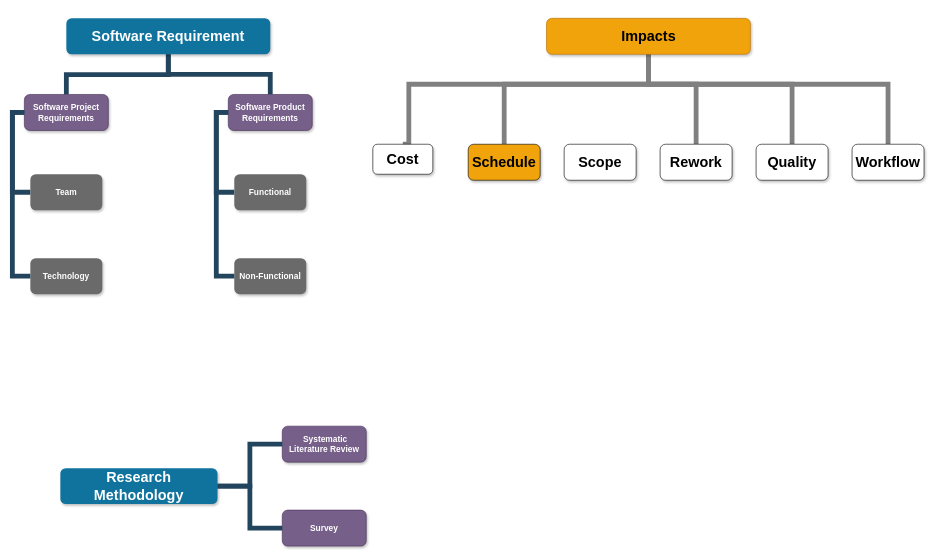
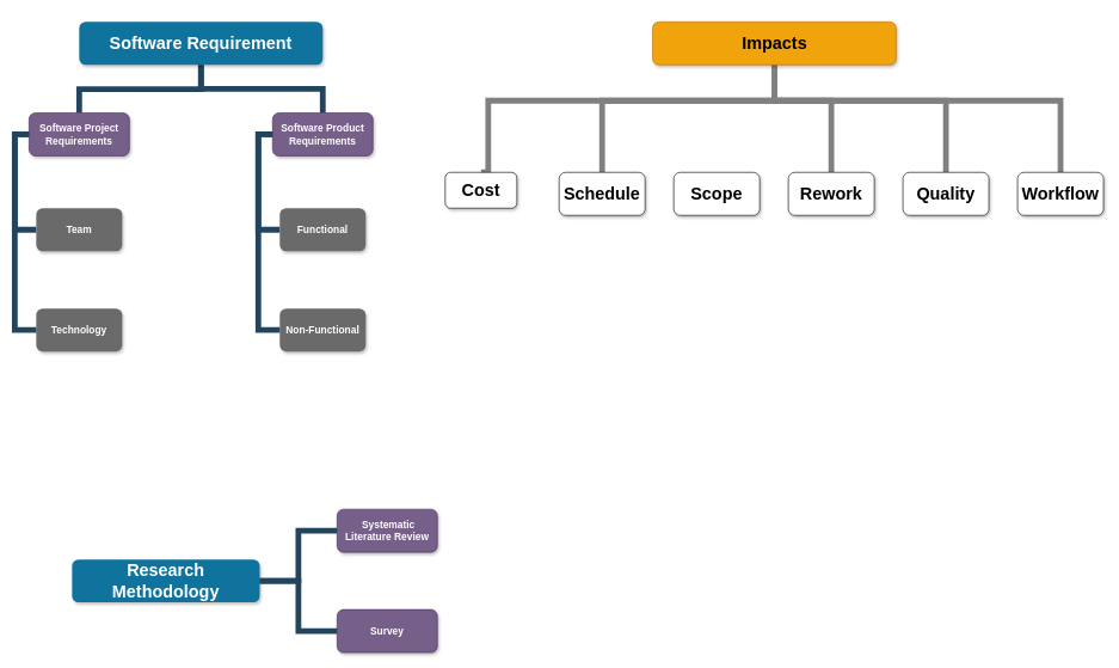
- <mxCell id="23" value="Schedule" style="whiteSpace=wrap;html=1;fontSize=24;rounded=1;shadow=1;fontStyle=1;fillColor=#f0a30a;" parent="1" vertex="1"><mxGeometry x="780" y="240" width="120" height="60" as="geometry" /></mxCell>
+ <mxCell id="23" value="Schedule" style="whiteSpace=wrap;html=1;fontSize=24;rounded=1;shadow=1;fontStyle=1;" parent="1" vertex="1"><mxGeometry x="780" y="240" width="120" height="60" as="geometry" /></mxCell>
